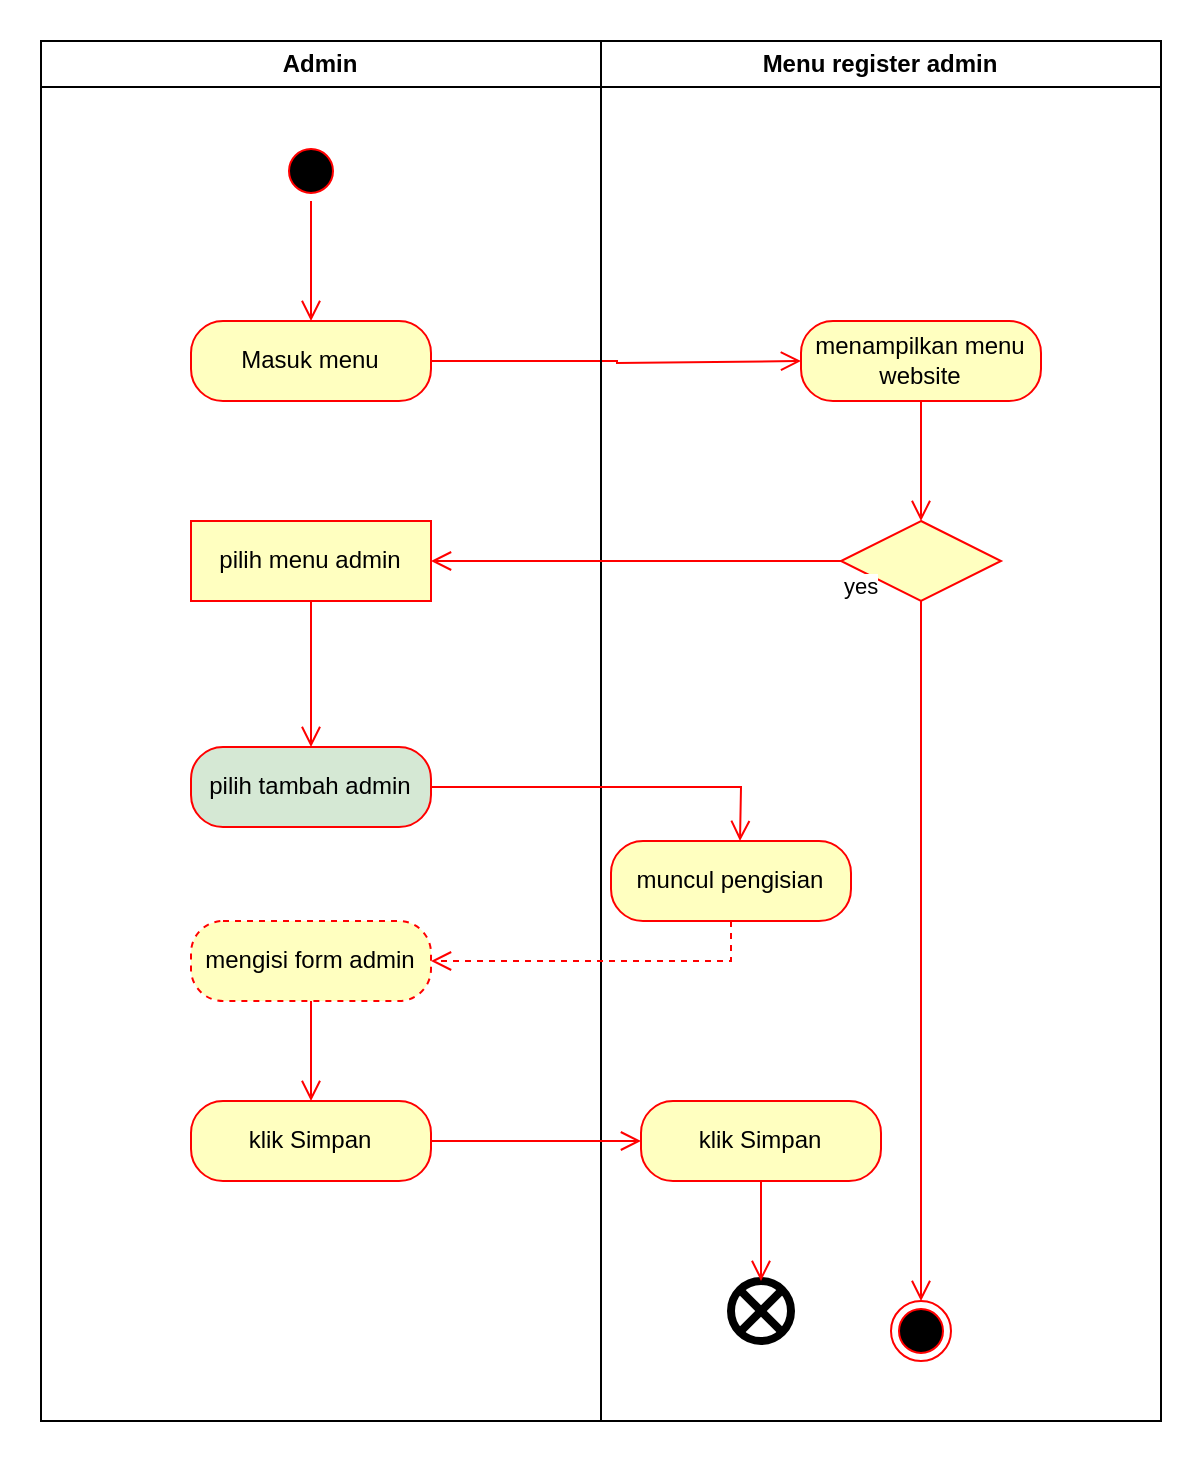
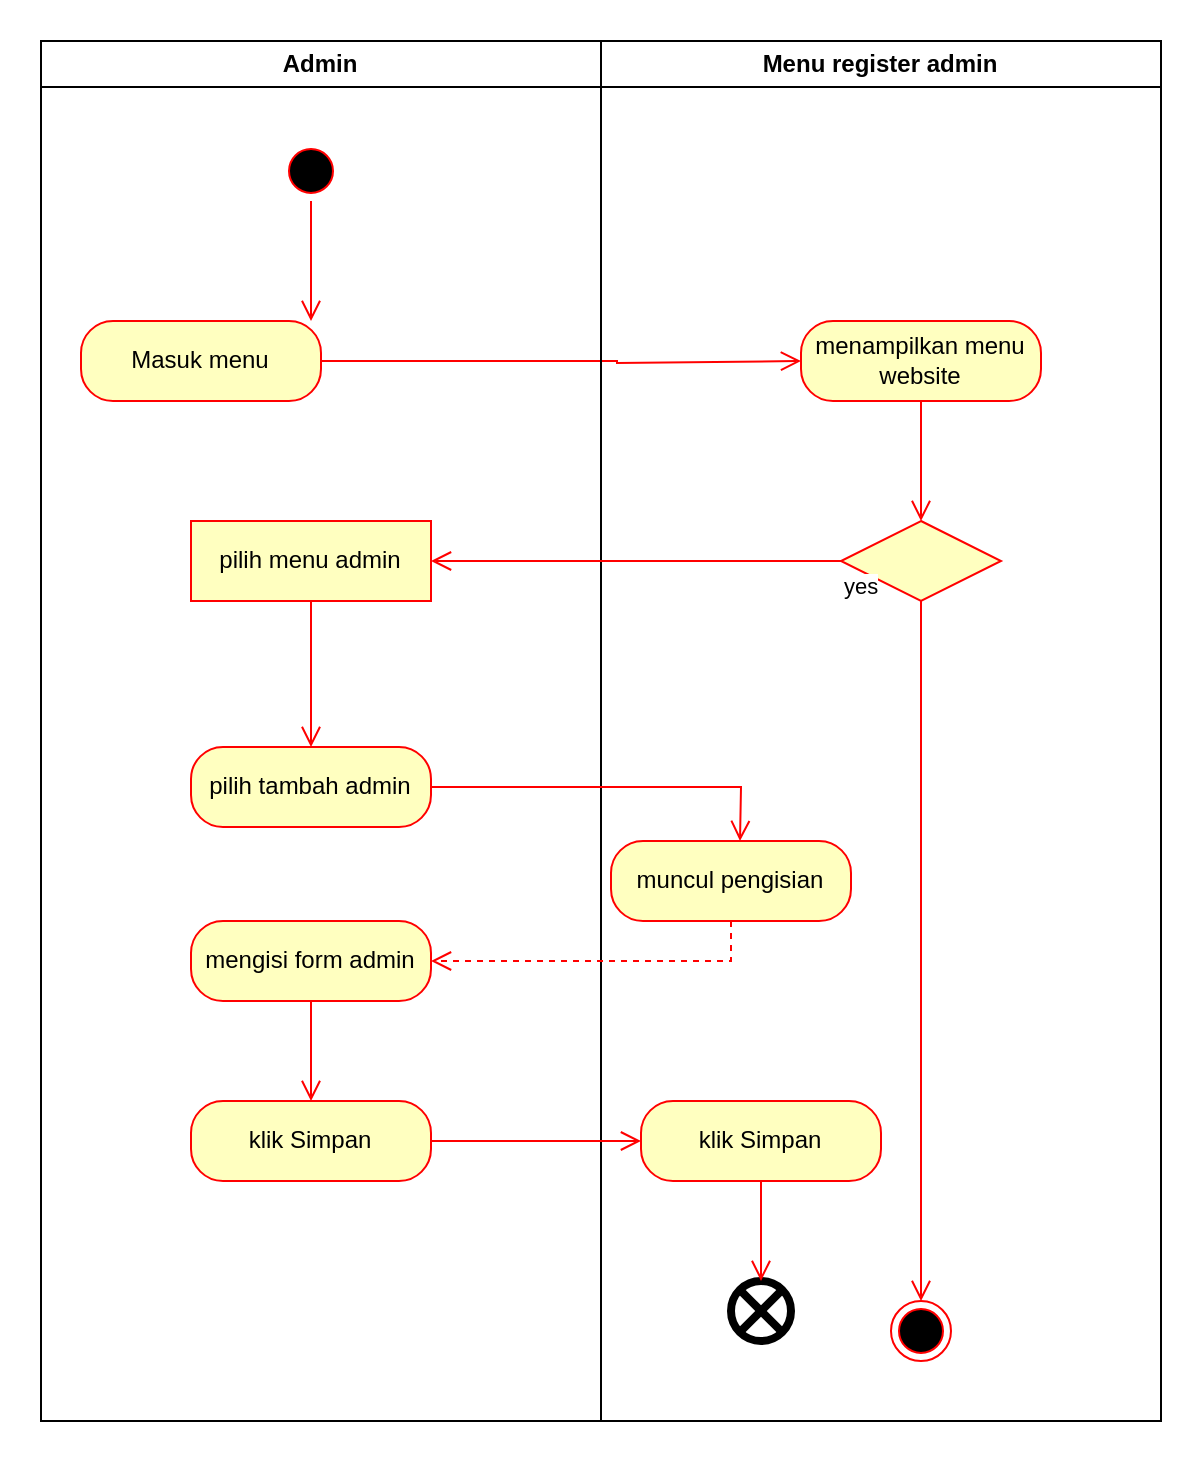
- <mxCell id="5" value="Masuk menu" style="rounded=1;whiteSpace=wrap;html=1;arcSize=40;fontColor=#000000;fillColor=#ffffc0;strokeColor=#ff0000;" parent="2" vertex="1"><mxGeometry x="75" y="140" width="120" height="40" as="geometry" /></mxCell>
+ <mxCell id="5" value="Masuk menu" style="rounded=1;whiteSpace=wrap;html=1;arcSize=40;fontColor=#000000;fillColor=#ffffc0;strokeColor=#ff0000;" parent="2" vertex="1"><mxGeometry x="20" y="140" width="120" height="40" as="geometry" /></mxCell>
- <mxCell id="8" value="pilih tambah admin" style="rounded=1;whiteSpace=wrap;html=1;arcSize=40;fontColor=#000000;fillColor=#d5e8d4;strokeColor=#ff0000;" parent="2" vertex="1"><mxGeometry x="75" y="353" width="120" height="40" as="geometry" /></mxCell>
+ <mxCell id="8" value="pilih tambah admin" style="rounded=1;whiteSpace=wrap;html=1;arcSize=40;fontColor=#000000;fillColor=#ffffc0;strokeColor=#ff0000;" parent="2" vertex="1"><mxGeometry x="75" y="353" width="120" height="40" as="geometry" /></mxCell>
- <mxCell id="10" value="mengisi form admin" style="rounded=1;whiteSpace=wrap;html=1;arcSize=40;fontColor=#000000;fillColor=#ffffc0;strokeColor=#ff0000;dashed=1;" vertex="1" parent="2"><mxGeometry x="75" y="440" width="120" height="40" as="geometry" /></mxCell>
+ <mxCell id="10" value="mengisi form admin" style="rounded=1;whiteSpace=wrap;html=1;arcSize=40;fontColor=#000000;fillColor=#ffffc0;strokeColor=#ff0000;" vertex="1" parent="2"><mxGeometry x="75" y="440" width="120" height="40" as="geometry" /></mxCell>
